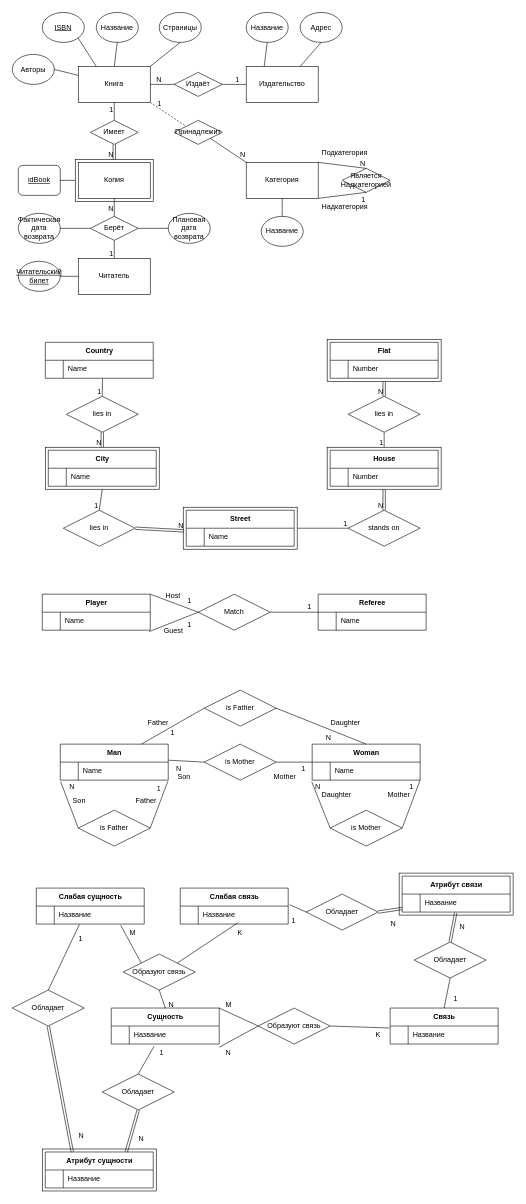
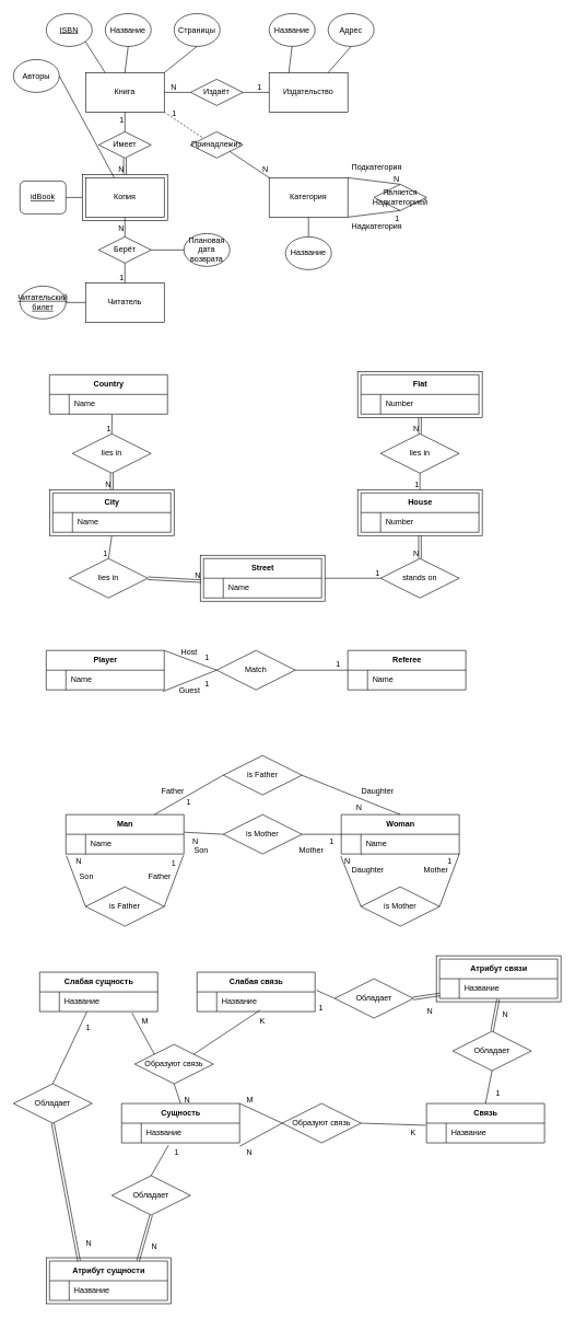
- <mxCell id="43" value="" style="endArrow=none;html=1;rounded=0;entryX=0;entryY=0.25;entryDx=0;entryDy=0;exitX=1;exitY=0.5;exitDx=0;exitDy=0;" edge="1" parent="1" source="11" target="8"><mxGeometry relative="1" as="geometry"><mxPoint x="140" y="73" as="sourcePoint" /><mxPoint x="170" y="120" as="targetPoint" /></mxGeometry></mxCell>
+ <mxCell id="43" value="" style="endArrow=none;html=1;rounded=0;exitX=1;exitY=0.5;exitDx=0;exitDy=0;" edge="1" parent="1" source="11" target="29"><mxGeometry relative="1" as="geometry"><mxPoint x="140" y="73" as="sourcePoint" /><mxPoint x="170" y="120" as="targetPoint" /></mxGeometry></mxCell>
- <mxCell id="21" value="Фактическая дата возврата" style="ellipse;whiteSpace=wrap;html=1;" vertex="1" parent="1"><mxGeometry x="30" y="355" width="70" height="50" as="geometry" /></mxCell>
- <mxCell id="44" value="" style="endArrow=none;html=1;rounded=0;entryX=0;entryY=0.5;entryDx=0;entryDy=0;exitX=1;exitY=0.5;exitDx=0;exitDy=0;" edge="1" parent="1" source="21" target="19"><mxGeometry relative="1" as="geometry"><mxPoint x="150" y="83" as="sourcePoint" /><mxPoint x="180" y="130" as="targetPoint" /></mxGeometry></mxCell>
